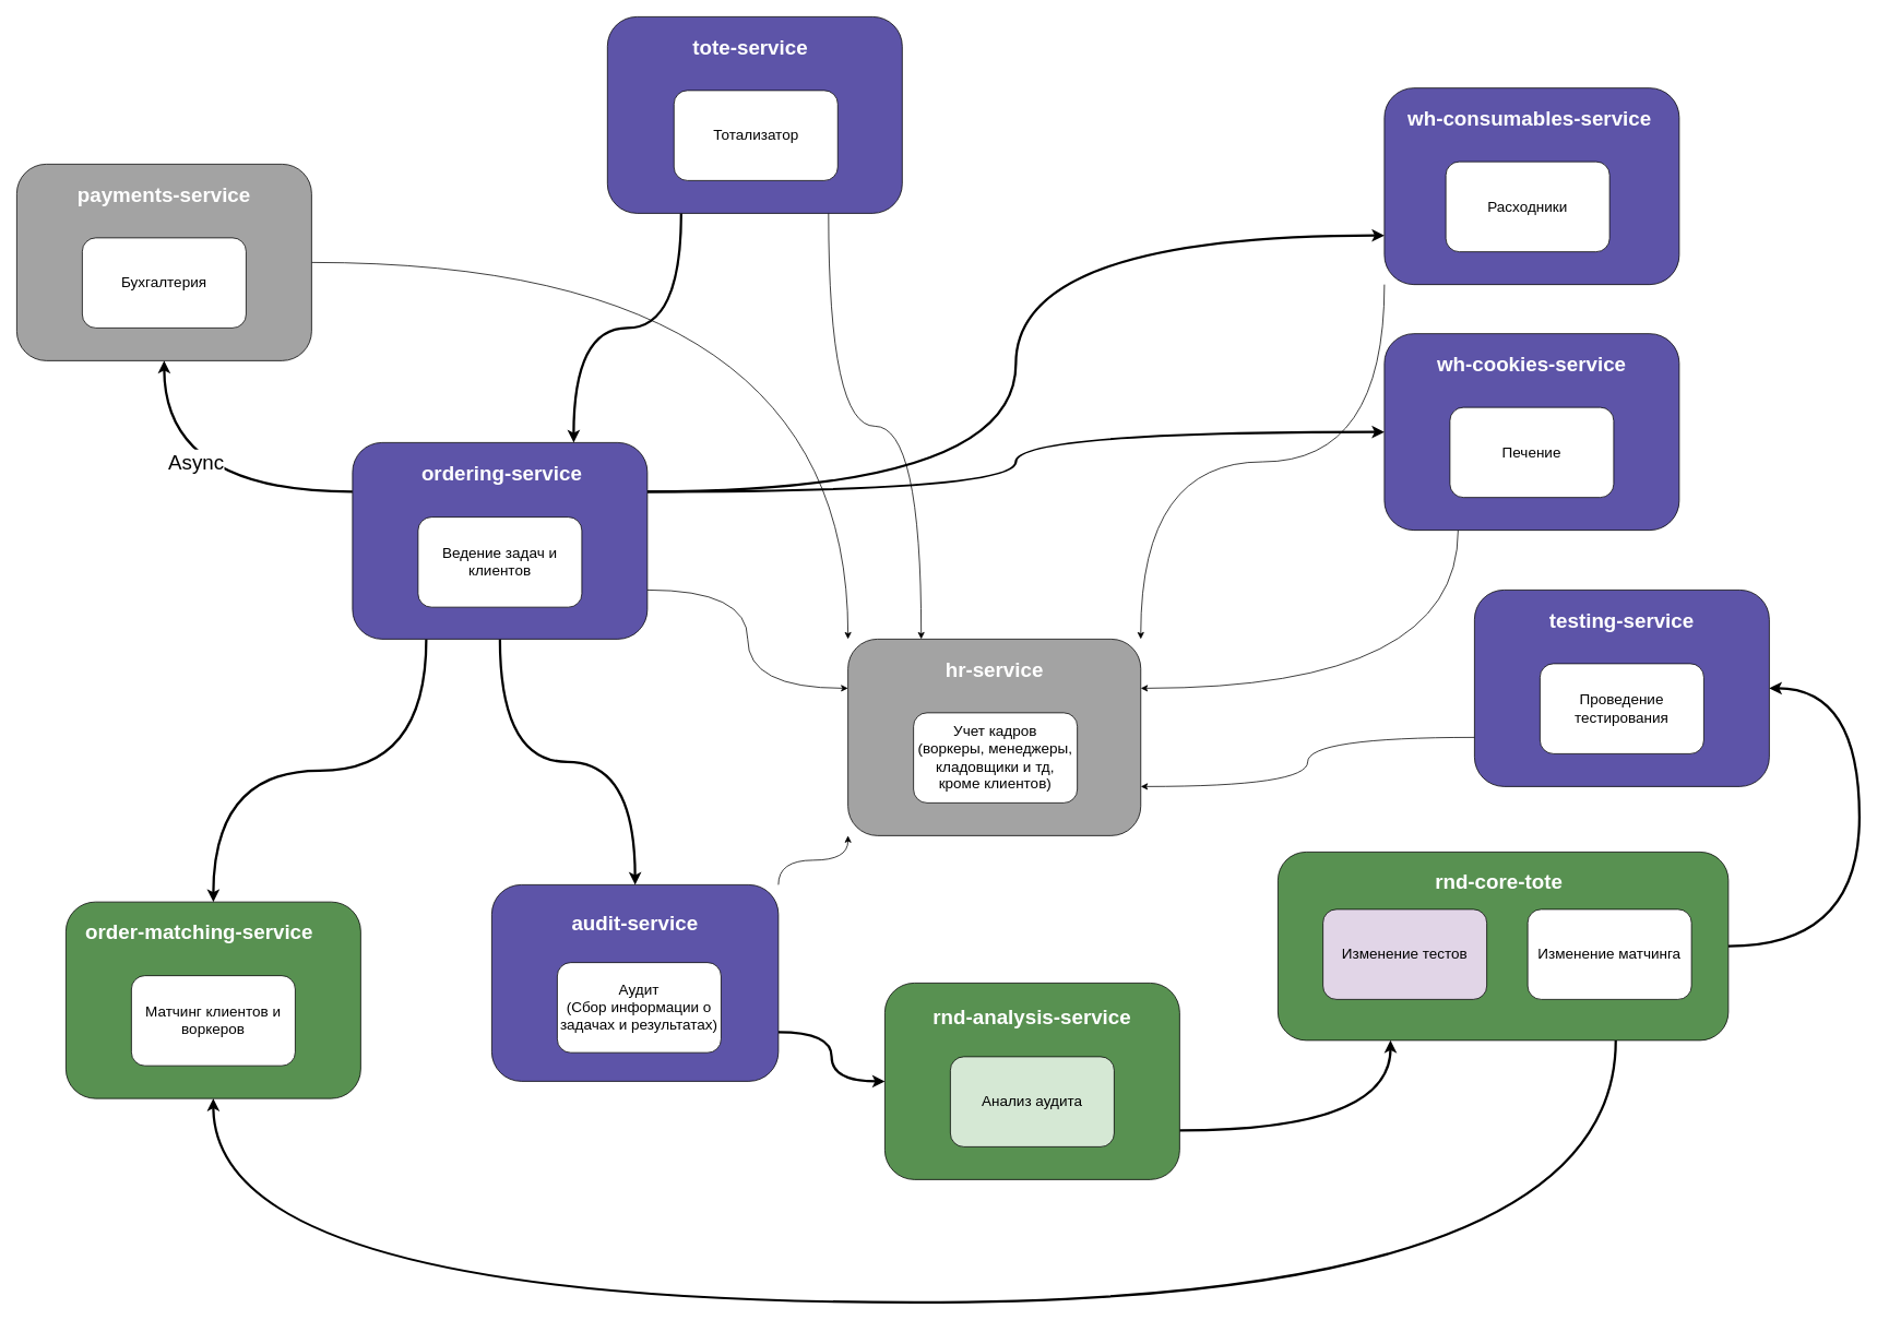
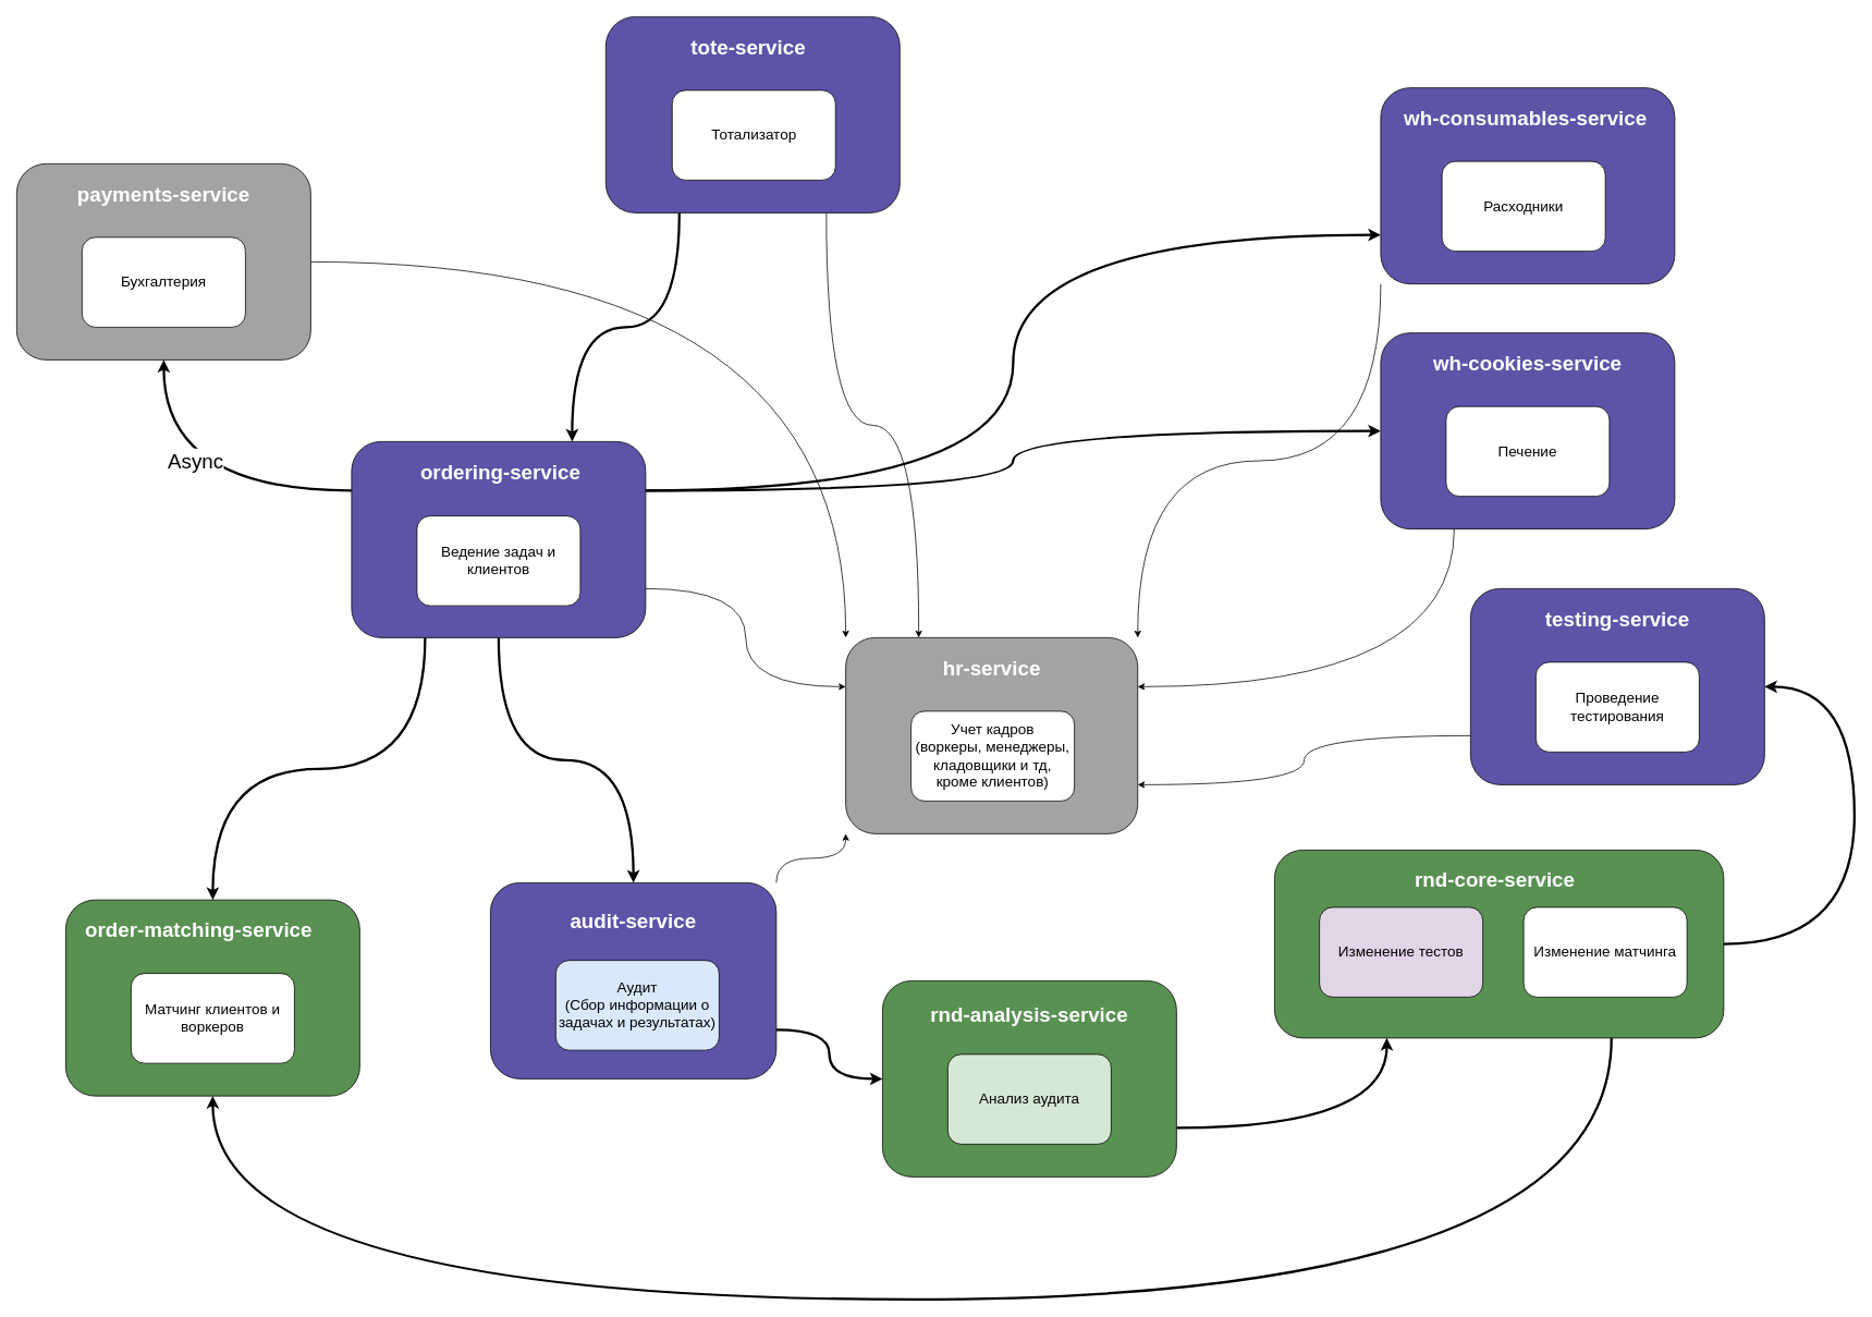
- <mxCell id="11" value="&lt;b&gt;&lt;font color=&quot;#ffffff&quot; style=&quot;font-size: 25px;&quot;&gt;rnd-core-tote&lt;/font&gt;&lt;/b&gt;" style="text;html=1;align=center;verticalAlign=middle;whiteSpace=wrap;rounded=0;" vertex="1" parent="1"><mxGeometry x="1720" y="1060" width="220" height="30" as="geometry" /></mxCell>
+ <mxCell id="11" value="&lt;b&gt;&lt;font color=&quot;#ffffff&quot; style=&quot;font-size: 25px;&quot;&gt;rnd-core-service&lt;/font&gt;&lt;/b&gt;" style="text;html=1;align=center;verticalAlign=middle;whiteSpace=wrap;rounded=0;" vertex="1" parent="1"><mxGeometry x="1720" y="1060" width="220" height="30" as="geometry" /></mxCell>
- <mxCell id="17" value="&lt;div&gt;&lt;font style=&quot;font-size: 18px;&quot;&gt;Аудит&lt;/font&gt;&lt;/div&gt;&lt;font style=&quot;font-size: 18px;&quot;&gt;(Сбор информации о задачах и результатах)&lt;/font&gt;" style="rounded=1;whiteSpace=wrap;html=1;" vertex="1" parent="1"><mxGeometry x="680" y="1175" width="200" height="110" as="geometry" /></mxCell>
+ <mxCell id="17" value="&lt;div&gt;&lt;font style=&quot;font-size: 18px;&quot;&gt;Аудит&lt;/font&gt;&lt;/div&gt;&lt;font style=&quot;font-size: 18px;&quot;&gt;(Сбор информации о задачах и результатах)&lt;/font&gt;" style="rounded=1;whiteSpace=wrap;html=1;fillColor=#dae8fc;" vertex="1" parent="1"><mxGeometry x="680" y="1175" width="200" height="110" as="geometry" /></mxCell>
